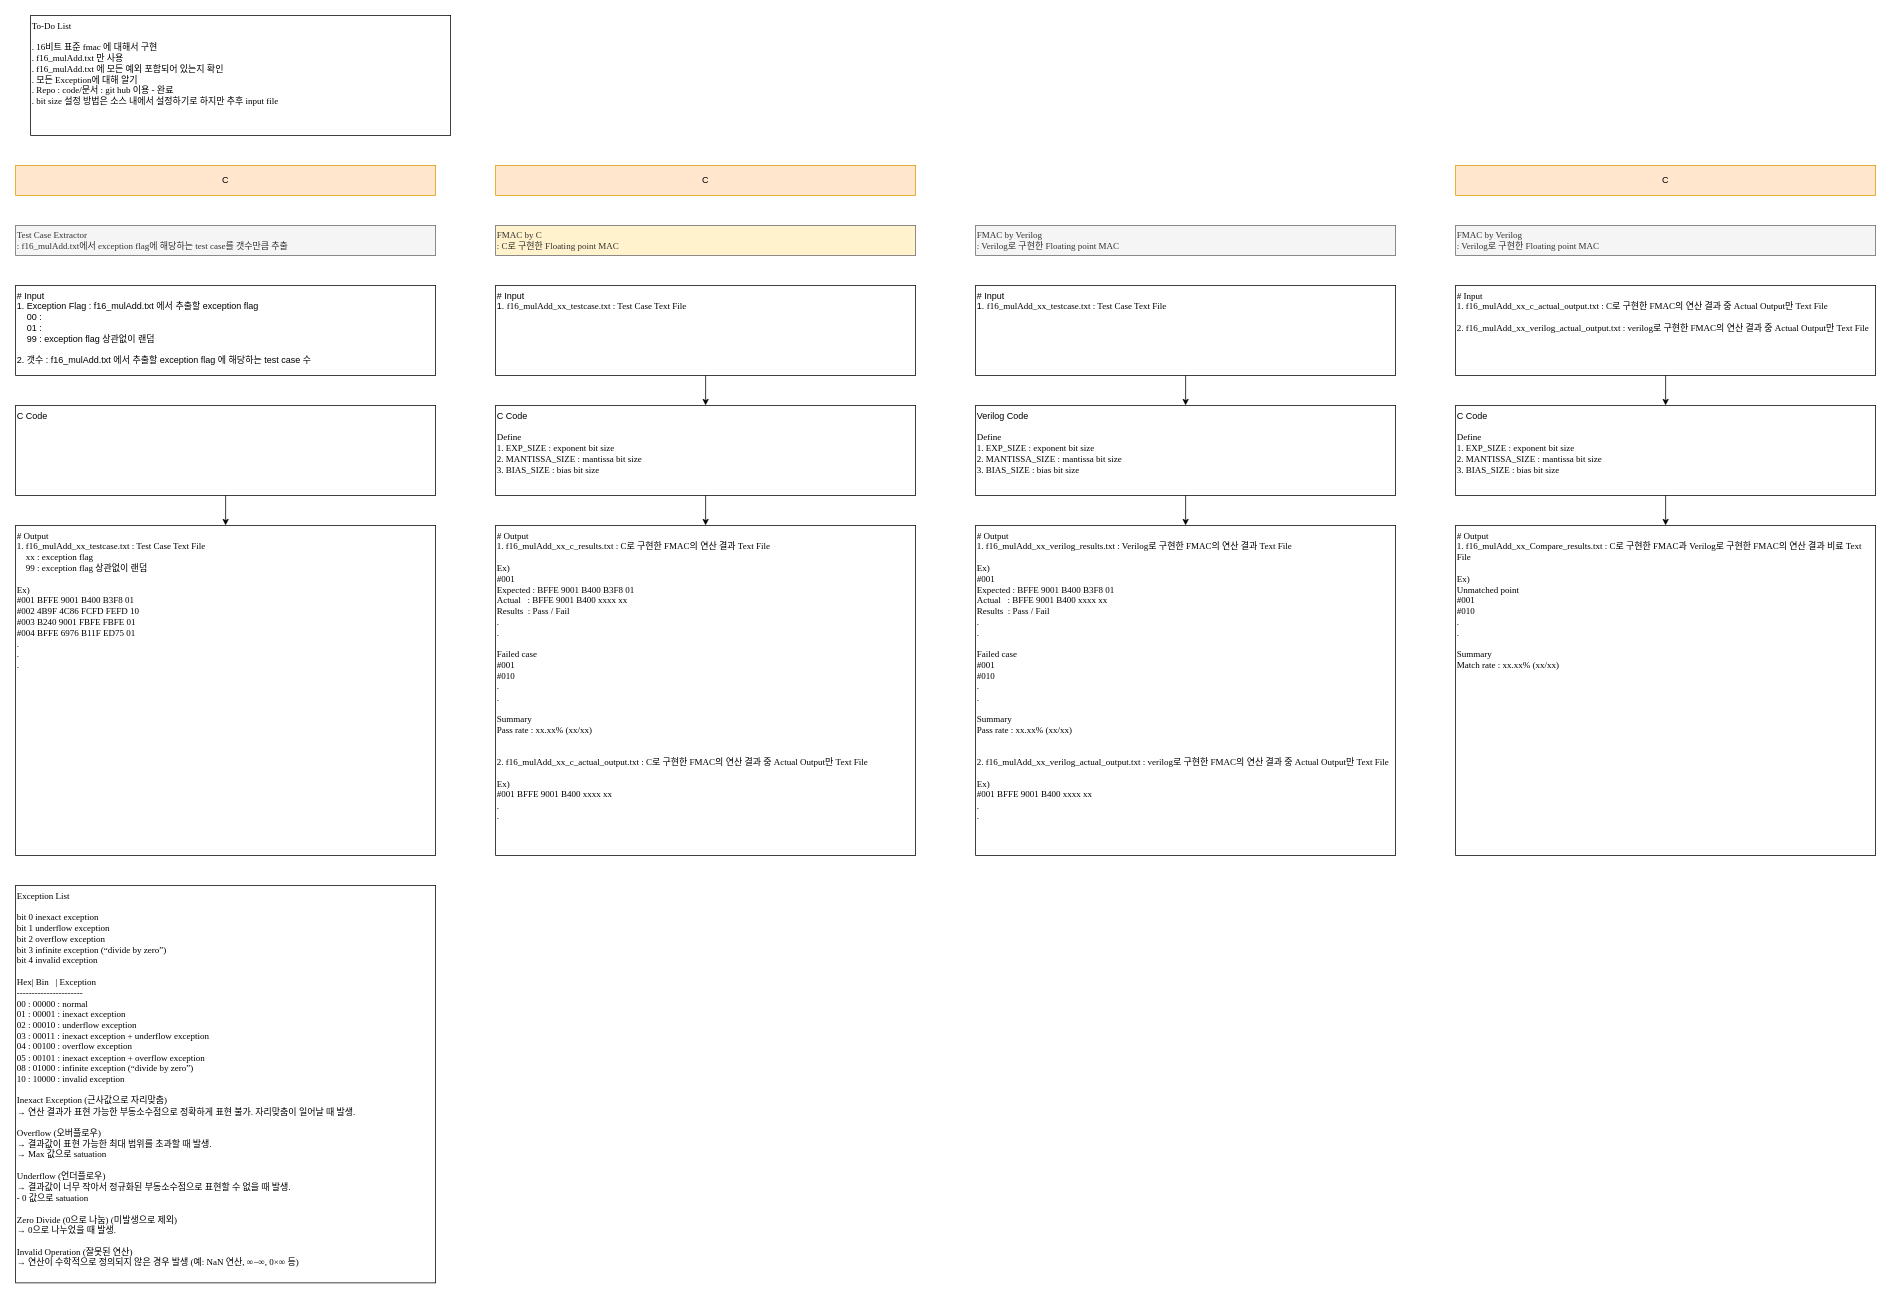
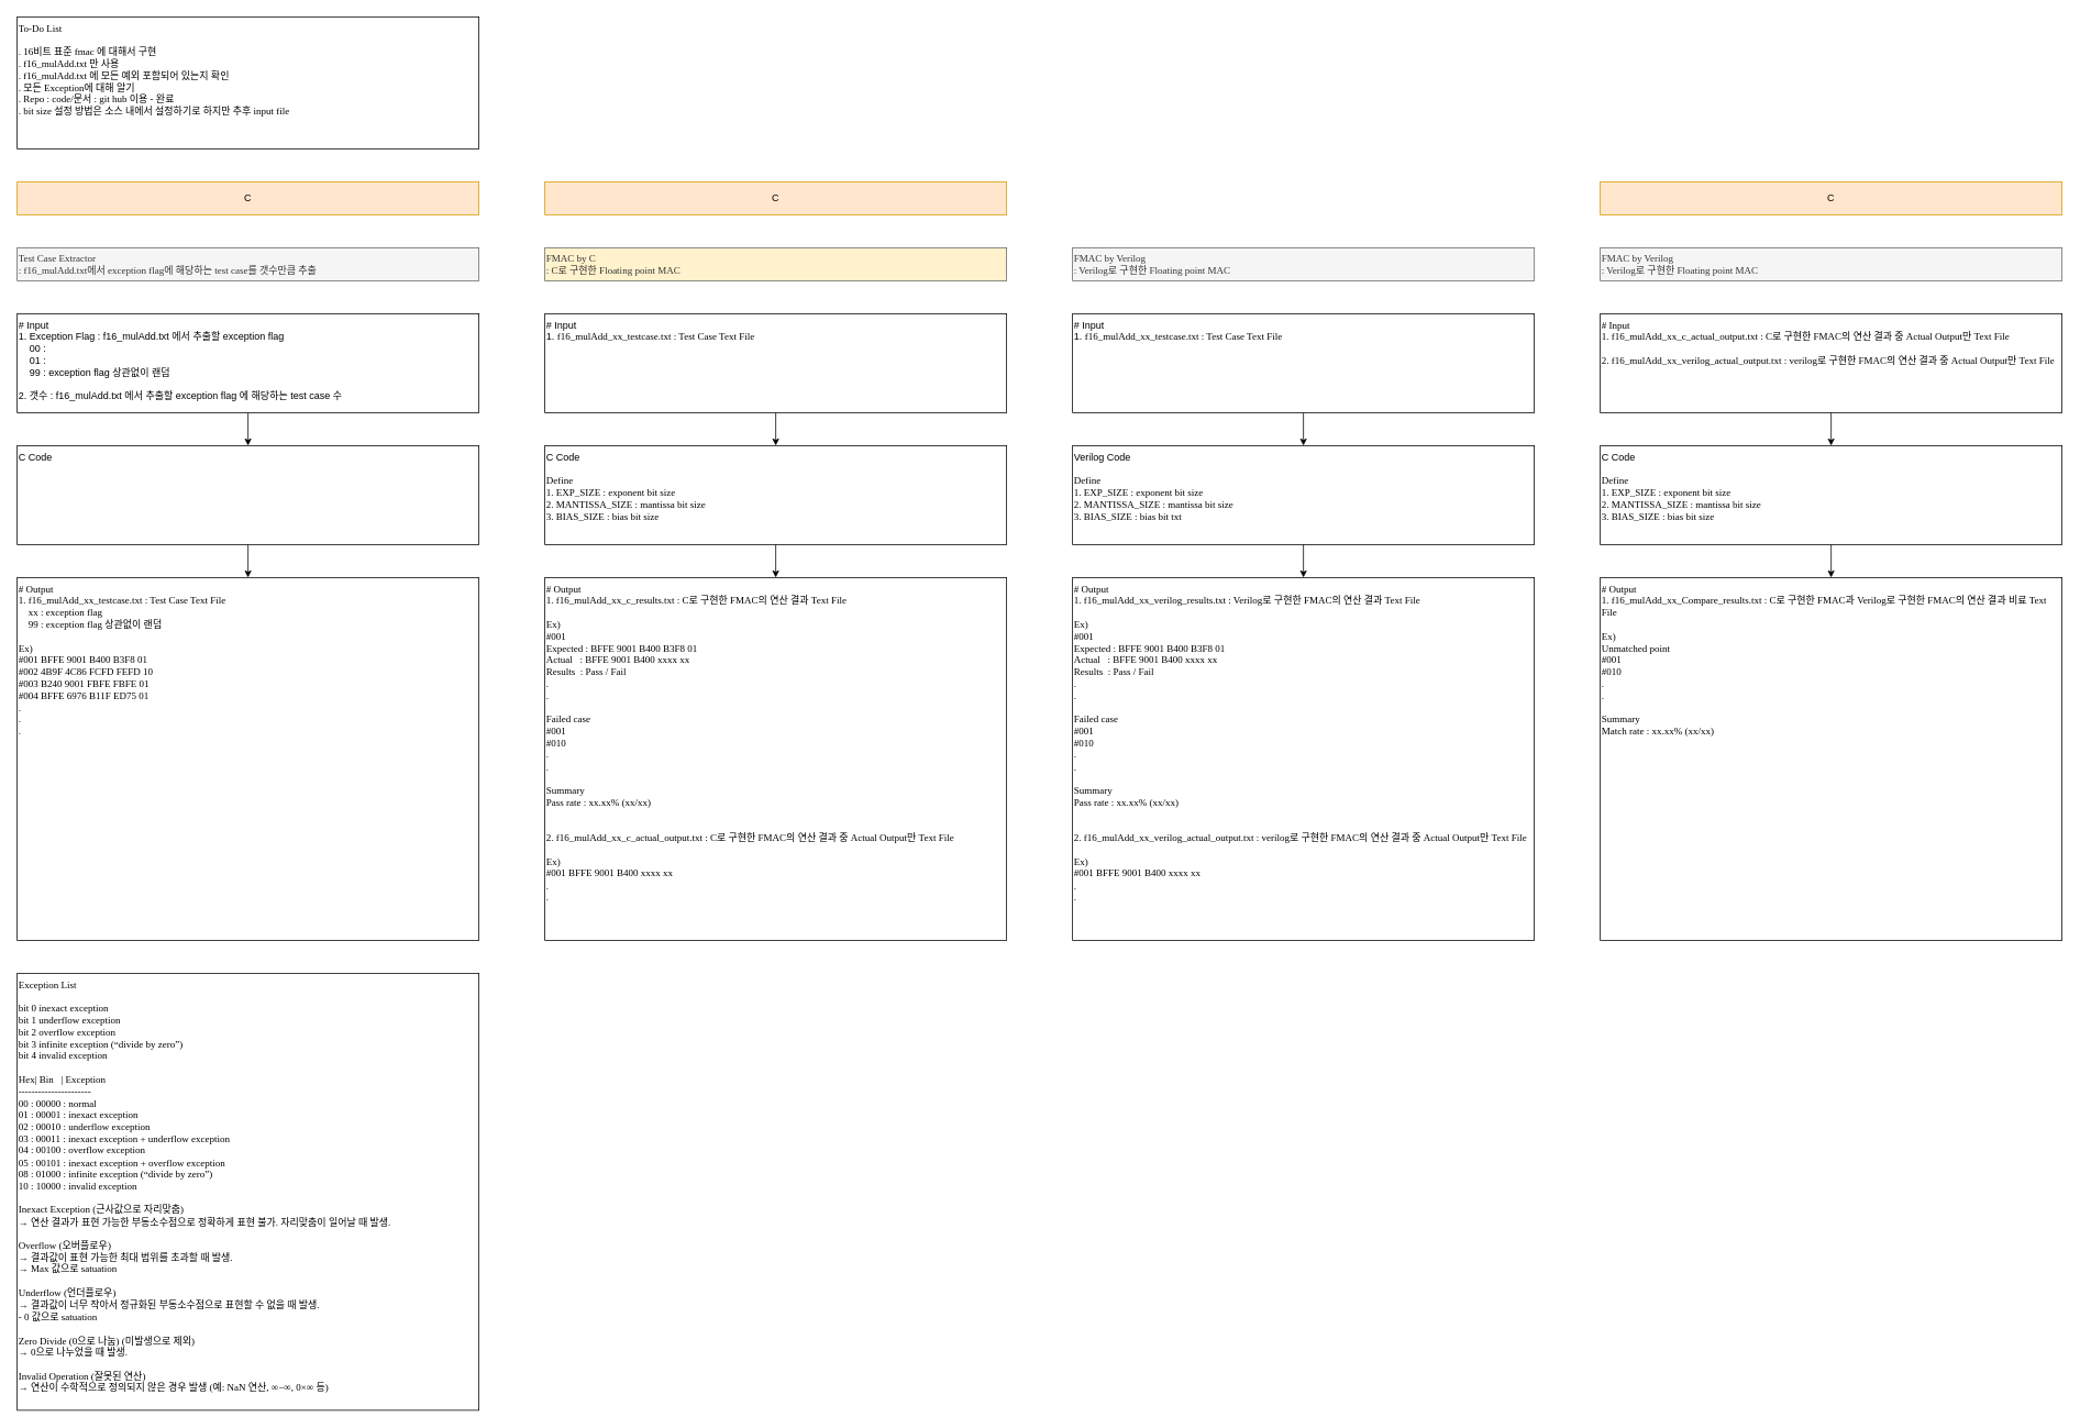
- <mxCell id="2" value="&lt;div&gt;To-Do List&lt;/div&gt;&lt;div&gt;&lt;br&gt;&lt;/div&gt;. 16비트 표준 fmac 에 대해서 구현&lt;div&gt;.&amp;nbsp;&lt;span style=&quot;background-color: transparent; color: light-dark(rgb(0, 0, 0), rgb(255, 255, 255));&quot;&gt;f16_mulAdd.txt 만 사용&lt;/span&gt;&lt;/div&gt;&lt;div&gt;&lt;span style=&quot;background-color: transparent; color: light-dark(rgb(0, 0, 0), rgb(255, 255, 255));&quot;&gt;.&amp;nbsp;&lt;/span&gt;&lt;span style=&quot;background-color: transparent; color: light-dark(rgb(0, 0, 0), rgb(255, 255, 255));&quot;&gt;f16_mulAdd.txt 에 모든 예외 포함되어 있는지 확인&lt;/span&gt;&lt;/div&gt;&lt;div&gt;&lt;span style=&quot;background-color: transparent; color: light-dark(rgb(0, 0, 0), rgb(255, 255, 255));&quot;&gt;. 모든 Exception에 대해 알기&lt;/span&gt;&lt;/div&gt;&lt;div&gt;&lt;span style=&quot;background-color: transparent; color: light-dark(rgb(0, 0, 0), rgb(255, 255, 255));&quot;&gt;. Repo : code/문서 : git hub 이용 - 완료&lt;/span&gt;&lt;/div&gt;&lt;div&gt;. bit size 설정 방법은 소스 내에서 설정하기로 하지만 추후 input file&amp;nbsp;&lt;/div&gt;&lt;div&gt;&lt;span style=&quot;background-color: transparent; color: light-dark(rgb(0, 0, 0), rgb(255, 255, 255));&quot;&gt;&lt;br&gt;&lt;/span&gt;&lt;/div&gt;" style="whiteSpace=wrap;html=1;fontFamily=Lucida Console;align=left;verticalAlign=top;" parent="1" vertex="1"><mxGeometry x="40" y="20" width="560" height="160" as="geometry" /></mxCell>
+ <mxCell id="2" value="&lt;div&gt;To-Do List&lt;/div&gt;&lt;div&gt;&lt;br&gt;&lt;/div&gt;. 16비트 표준 fmac 에 대해서 구현&lt;div&gt;.&amp;nbsp;&lt;span style=&quot;background-color: transparent; color: light-dark(rgb(0, 0, 0), rgb(255, 255, 255));&quot;&gt;f16_mulAdd.txt 만 사용&lt;/span&gt;&lt;/div&gt;&lt;div&gt;&lt;span style=&quot;background-color: transparent; color: light-dark(rgb(0, 0, 0), rgb(255, 255, 255));&quot;&gt;.&amp;nbsp;&lt;/span&gt;&lt;span style=&quot;background-color: transparent; color: light-dark(rgb(0, 0, 0), rgb(255, 255, 255));&quot;&gt;f16_mulAdd.txt 에 모든 예외 포함되어 있는지 확인&lt;/span&gt;&lt;/div&gt;&lt;div&gt;&lt;span style=&quot;background-color: transparent; color: light-dark(rgb(0, 0, 0), rgb(255, 255, 255));&quot;&gt;. 모든 Exception에 대해 알기&lt;/span&gt;&lt;/div&gt;&lt;div&gt;&lt;span style=&quot;background-color: transparent; color: light-dark(rgb(0, 0, 0), rgb(255, 255, 255));&quot;&gt;. Repo : code/문서 : git hub 이용 - 완료&lt;/span&gt;&lt;/div&gt;&lt;div&gt;. bit size 설정 방법은 소스 내에서 설정하기로 하지만 추후 input file&amp;nbsp;&lt;/div&gt;&lt;div&gt;&lt;span style=&quot;background-color: transparent; color: light-dark(rgb(0, 0, 0), rgb(255, 255, 255));&quot;&gt;&lt;br&gt;&lt;/span&gt;&lt;/div&gt;" style="whiteSpace=wrap;html=1;fontFamily=Lucida Console;align=left;verticalAlign=top;" parent="1" vertex="1"><mxGeometry width="560" height="160" as="geometry" x="20" y="20" /></mxCell>
+ <mxCell id="29" value="" style="endArrow=classic;html=1;rounded=0;entryX=0.5;entryY=0;entryDx=0;entryDy=0;exitX=0.5;exitY=1;exitDx=0;exitDy=0;" parent="27" source="33" target="28" edge="1"><mxGeometry width="50" height="50" relative="1" as="geometry"><mxPoint x="530" y="120" as="sourcePoint" /><mxPoint x="690" y="260" as="targetPoint" /></mxGeometry></mxCell>
- <mxCell id="13" value="Verilog Code&lt;div&gt;&lt;br&gt;&lt;/div&gt;&lt;div&gt;&lt;span style=&quot;font-family: &amp;quot;Lucida Console&amp;quot;; text-wrap-mode: nowrap;&quot;&gt;Define&lt;/span&gt;&lt;div style=&quot;font-family: &amp;quot;Lucida Console&amp;quot;; text-wrap-mode: nowrap;&quot;&gt;1. EXP_SIZE : exponent bit size&lt;/div&gt;&lt;div style=&quot;font-family: &amp;quot;Lucida Console&amp;quot;; text-wrap-mode: nowrap;&quot;&gt;2. MANTISSA_SIZE : mantissa bit size&lt;/div&gt;&lt;div style=&quot;font-family: &amp;quot;Lucida Console&amp;quot;; text-wrap-mode: nowrap;&quot;&gt;3. BIAS_SIZE : bias bit size&lt;/div&gt;&lt;/div&gt;" style="whiteSpace=wrap;html=1;align=left;verticalAlign=top;" parent="12" vertex="1"><mxGeometry y="320" width="560" height="120" as="geometry" /></mxCell>
+ <mxCell id="13" value="Verilog Code&lt;div&gt;&lt;br&gt;&lt;/div&gt;&lt;div&gt;&lt;span style=&quot;font-family: &amp;quot;Lucida Console&amp;quot;; text-wrap-mode: nowrap;&quot;&gt;Define&lt;/span&gt;&lt;div style=&quot;font-family: &amp;quot;Lucida Console&amp;quot;; text-wrap-mode: nowrap;&quot;&gt;1. EXP_SIZE : exponent bit size&lt;/div&gt;&lt;div style=&quot;font-family: &amp;quot;Lucida Console&amp;quot;; text-wrap-mode: nowrap;&quot;&gt;2. MANTISSA_SIZE : mantissa bit size&lt;/div&gt;&lt;div style=&quot;font-family: &amp;quot;Lucida Console&amp;quot;; text-wrap-mode: nowrap;&quot;&gt;3. BIAS_SIZE : bias bit txt&lt;/div&gt;&lt;/div&gt;" style="whiteSpace=wrap;html=1;align=left;verticalAlign=top;" parent="12" vertex="1"><mxGeometry y="320" width="560" height="120" as="geometry" /></mxCell>
